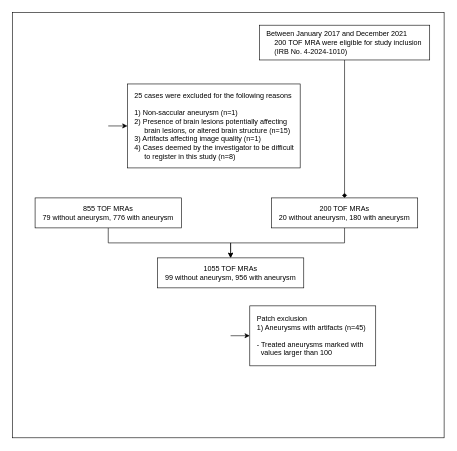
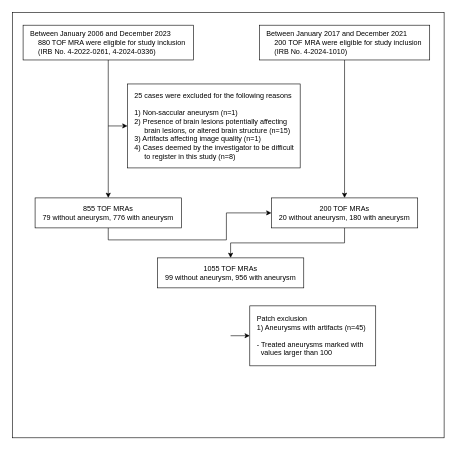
+ <mxCell id="4" value="&amp;nbsp; &amp;nbsp;Between January 2006 and December 2023&lt;div&gt;&amp;nbsp; &amp;nbsp; &amp;nbsp; &amp;nbsp;880 TOF MRA were eligible for study inclusion&lt;/div&gt;&lt;div&gt;&amp;nbsp; &amp;nbsp; &amp;nbsp; &amp;nbsp;(IRB No. 4-2022-0261, 4-2024-0336)&lt;/div&gt;" style="rounded=0;whiteSpace=wrap;html=1;align=left;" parent="1" vertex="1"><mxGeometry x="38" y="41" width="284" height="58" as="geometry" /></mxCell>
+ <mxCell id="3" style="edgeStyle=orthogonalEdgeStyle;rounded=0;orthogonalLoop=1;jettySize=auto;html=1;exitX=0.5;exitY=1;exitDx=0;exitDy=0;" parent="1" source="4" target="8" edge="1"><mxGeometry relative="1" as="geometry" /></mxCell>
- <mxCell id="5" style="edgeStyle=orthogonalEdgeStyle;rounded=0;orthogonalLoop=1;jettySize=auto;html=1;exitX=0.5;exitY=1;exitDx=0;exitDy=0;entryX=0.5;entryY=0;entryDx=0;entryDy=0;endArrow=diamond;" parent="1" source="6" target="12" edge="1"><mxGeometry relative="1" as="geometry" /></mxCell>
+ <mxCell id="5" style="edgeStyle=orthogonalEdgeStyle;rounded=0;orthogonalLoop=1;jettySize=auto;html=1;exitX=0.5;exitY=1;exitDx=0;exitDy=0;entryX=0.5;entryY=0;entryDx=0;entryDy=0;" parent="1" source="6" target="12" edge="1"><mxGeometry relative="1" as="geometry" /></mxCell>
- <mxCell id="7" style="edgeStyle=orthogonalEdgeStyle;rounded=0;orthogonalLoop=1;jettySize=auto;html=1;exitX=0.5;exitY=1;exitDx=0;exitDy=0;" parent="1" source="8" target="13" edge="1"><mxGeometry relative="1" as="geometry" /></mxCell>
+ <mxCell id="7" style="edgeStyle=orthogonalEdgeStyle;rounded=0;orthogonalLoop=1;jettySize=auto;html=1;exitX=0.5;exitY=1;exitDx=0;exitDy=0;" parent="1" source="8" target="12" edge="1"><mxGeometry relative="1" as="geometry" /></mxCell>
